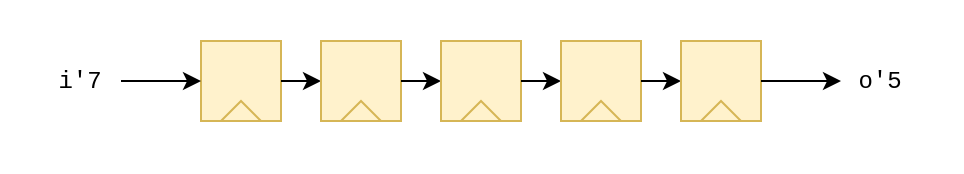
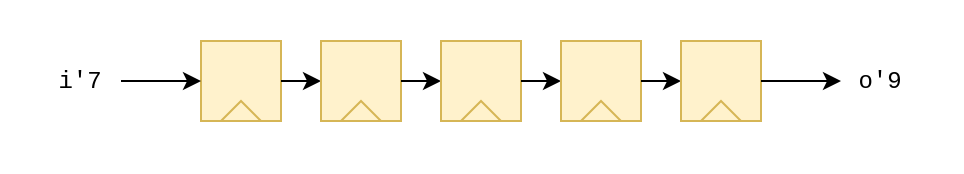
- <mxCell id="24" value="&lt;font face=&quot;Courier New&quot;&gt;o'5&lt;/font&gt;" style="text;html=1;strokeColor=none;fillColor=none;align=center;verticalAlign=middle;whiteSpace=wrap;rounded=0;" parent="1" vertex="1"><mxGeometry x="420" y="30" width="40" height="20" as="geometry" /></mxCell>
+ <mxCell id="24" value="&lt;font face=&quot;Courier New&quot;&gt;o'9&lt;/font&gt;" style="text;html=1;strokeColor=none;fillColor=none;align=center;verticalAlign=middle;whiteSpace=wrap;rounded=0;" parent="1" vertex="1"><mxGeometry x="420" y="30" width="40" height="20" as="geometry" /></mxCell>
